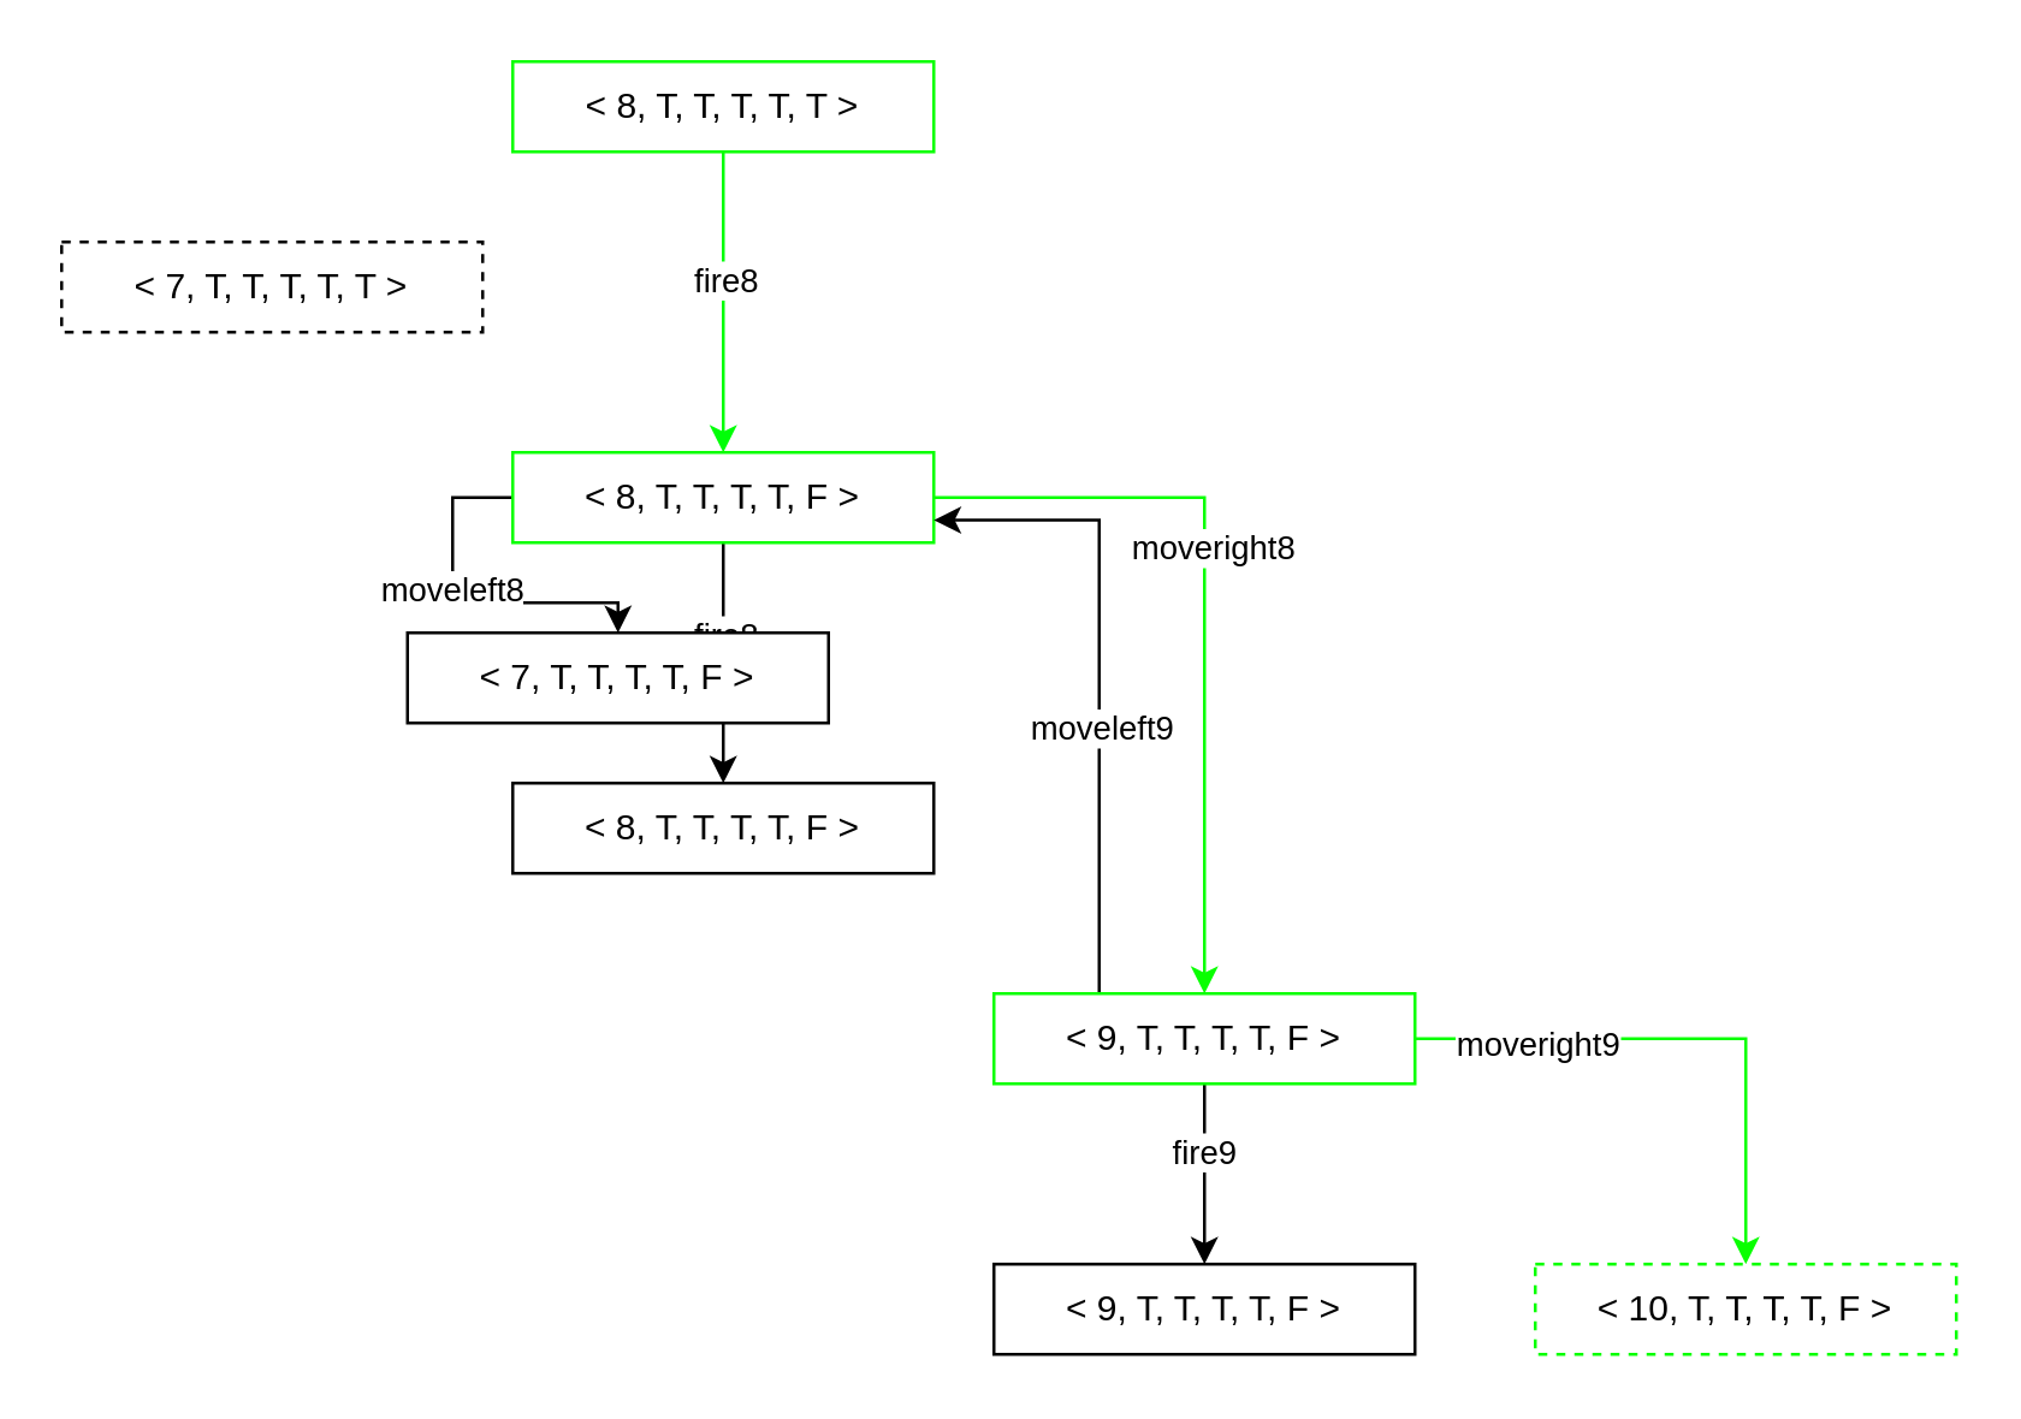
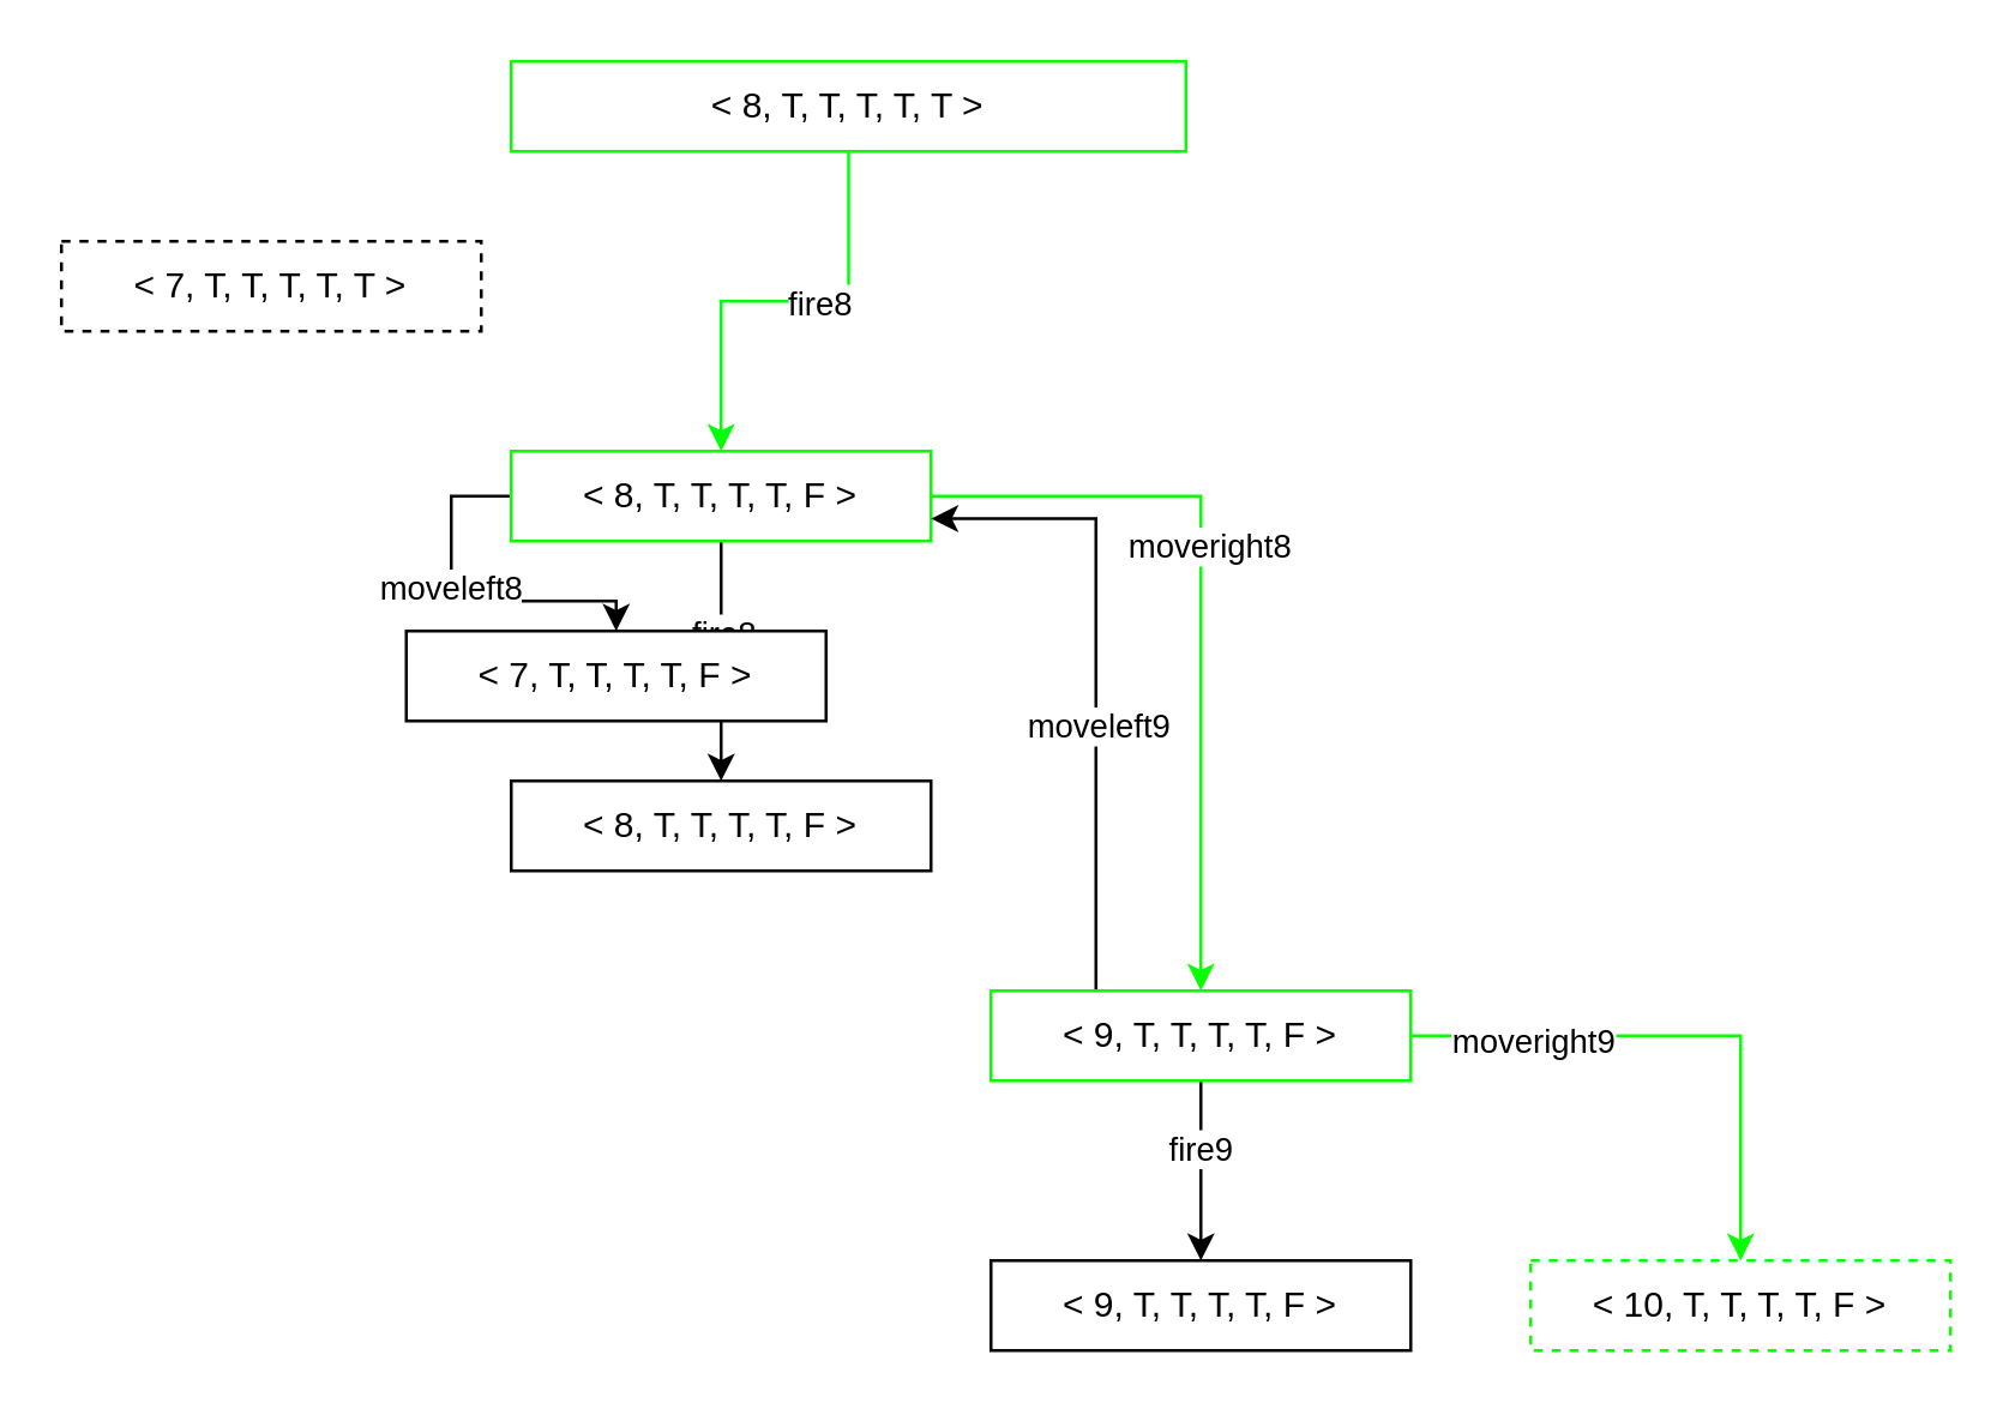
- <mxCell id="4" value="&amp;lt; 8, T, T, T, T, T &amp;gt;" style="rounded=0;whiteSpace=wrap;html=1;strokeColor=#09FF00;" vertex="1" parent="1"><mxGeometry x="170" y="20" width="140" height="30" as="geometry" /></mxCell>
+ <mxCell id="4" value="&amp;lt; 8, T, T, T, T, T &amp;gt;" style="rounded=0;whiteSpace=wrap;html=1;strokeColor=#09FF00;" vertex="1" parent="1"><mxGeometry x="170" y="20" width="225" height="30" as="geometry" /></mxCell>
